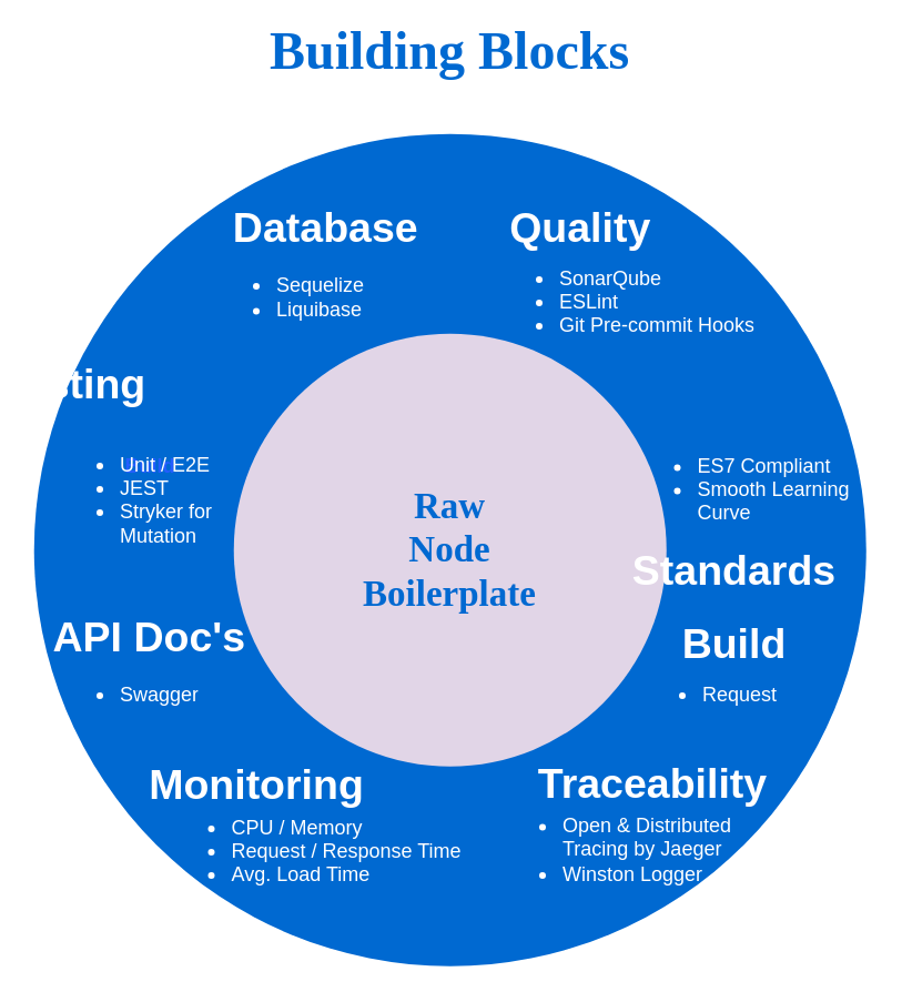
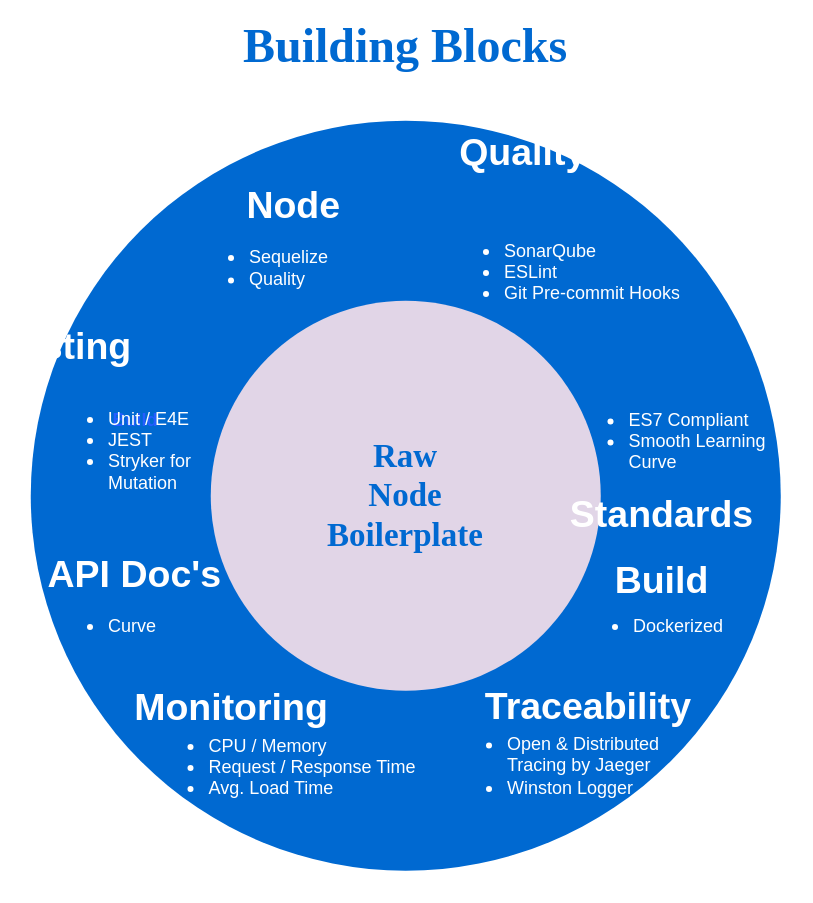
- <mxCell id="13" value="&lt;b&gt;&lt;font style=&quot;font-size: 25px&quot;&gt;Database&lt;/font&gt;&lt;/b&gt;" style="text;html=1;strokeColor=none;fillColor=none;align=center;verticalAlign=middle;whiteSpace=wrap;rounded=0;fontColor=#FFFFFF;" parent="1" vertex="1"><mxGeometry x="131" y="130" width="129" height="10" as="geometry" /></mxCell>
+ <mxCell id="13" value="&lt;b&gt;&lt;font style=&quot;font-size: 25px&quot;&gt;Node&lt;/font&gt;&lt;/b&gt;" style="text;html=1;strokeColor=none;fillColor=none;align=center;verticalAlign=middle;whiteSpace=wrap;rounded=0;fontColor=#FFFFFF;" parent="1" vertex="1"><mxGeometry x="131" y="130" width="129" height="10" as="geometry" /></mxCell>
- <mxCell id="14" value="&lt;b&gt;&lt;font style=&quot;font-size: 25px&quot;&gt;Quality&lt;/font&gt;&lt;/b&gt;" style="text;html=1;strokeColor=none;fillColor=none;align=center;verticalAlign=middle;whiteSpace=wrap;rounded=0;fontColor=#FFFFFF;" parent="1" vertex="1"><mxGeometry x="284" y="125" width="129" height="20" as="geometry" /></mxCell>
+ <mxCell id="14" value="&lt;b&gt;&lt;font style=&quot;font-size: 25px&quot;&gt;Quality&lt;/font&gt;&lt;/b&gt;" style="text;html=1;strokeColor=none;fillColor=none;align=center;verticalAlign=middle;whiteSpace=wrap;rounded=0;fontColor=#FFFFFF;" parent="1" vertex="1"><mxGeometry x="284" y="90" width="129" height="20" as="geometry" /></mxCell>
- <mxCell id="15" value="&lt;ul&gt;&lt;li&gt;Sequelize&lt;/li&gt;&lt;li&gt;Liquibase&lt;/li&gt;&lt;/ul&gt;" style="text;strokeColor=none;fillColor=none;html=1;whiteSpace=wrap;verticalAlign=middle;overflow=hidden;fontColor=#FFFFFF;align=left;" parent="1" vertex="1"><mxGeometry x="124" y="148" width="109" height="60" as="geometry" /></mxCell>
+ <mxCell id="15" value="&lt;ul&gt;&lt;li&gt;Sequelize&lt;/li&gt;&lt;li&gt;Quality&lt;/li&gt;&lt;/ul&gt;" style="text;strokeColor=none;fillColor=none;html=1;whiteSpace=wrap;verticalAlign=middle;overflow=hidden;fontColor=#FFFFFF;align=left;" parent="1" vertex="1"><mxGeometry x="124" y="148" width="109" height="60" as="geometry" /></mxCell>
- <mxCell id="17" value="&lt;ul&gt;&lt;li&gt;Unit / E2E&amp;nbsp;&lt;/li&gt;&lt;li&gt;JEST&lt;/li&gt;&lt;li&gt;Stryker for&amp;nbsp;&lt;br&gt;Mutation&lt;/li&gt;&lt;/ul&gt;" style="text;strokeColor=none;fillColor=none;html=1;whiteSpace=wrap;verticalAlign=middle;overflow=hidden;fontColor=#FFFFFF;align=left;" parent="1" vertex="1"><mxGeometry x="30" y="257" width="114" height="80" as="geometry" /></mxCell>
+ <mxCell id="17" value="&lt;ul&gt;&lt;li&gt;Unit / E4E&amp;nbsp;&lt;/li&gt;&lt;li&gt;JEST&lt;/li&gt;&lt;li&gt;Stryker for&amp;nbsp;&lt;br&gt;Mutation&lt;/li&gt;&lt;/ul&gt;" style="text;strokeColor=none;fillColor=none;html=1;whiteSpace=wrap;verticalAlign=middle;overflow=hidden;fontColor=#FFFFFF;align=left;" parent="1" vertex="1"><mxGeometry x="30" y="257" width="114" height="80" as="geometry" /></mxCell>
- <mxCell id="18" value="&lt;ul&gt;&lt;li&gt;Swagger&lt;/li&gt;&lt;/ul&gt;" style="text;strokeColor=none;fillColor=none;html=1;whiteSpace=wrap;verticalAlign=middle;overflow=hidden;fontColor=#FFFFFF;align=left;" parent="1" vertex="1"><mxGeometry x="30" y="395" width="110" height="35" as="geometry" /></mxCell>
+ <mxCell id="18" value="&lt;ul&gt;&lt;li&gt;Curve&lt;/li&gt;&lt;/ul&gt;" style="text;strokeColor=none;fillColor=none;html=1;whiteSpace=wrap;verticalAlign=middle;overflow=hidden;fontColor=#FFFFFF;align=left;" parent="1" vertex="1"><mxGeometry x="30" y="395" width="110" height="35" as="geometry" /></mxCell>
- <mxCell id="8" value="&lt;ul&gt;&lt;li&gt;Request&lt;/li&gt;&lt;/ul&gt;" style="text;strokeColor=none;fillColor=none;html=1;whiteSpace=wrap;verticalAlign=middle;overflow=hidden;fontColor=#FFFFFF;align=left;" parent="1" vertex="1"><mxGeometry x="380" y="395" width="122" height="35" as="geometry" /></mxCell>
+ <mxCell id="8" value="&lt;ul&gt;&lt;li&gt;Dockerized&lt;/li&gt;&lt;/ul&gt;" style="text;strokeColor=none;fillColor=none;html=1;whiteSpace=wrap;verticalAlign=middle;overflow=hidden;fontColor=#FFFFFF;align=left;" parent="1" vertex="1"><mxGeometry x="380" y="395" width="122" height="35" as="geometry" /></mxCell>
